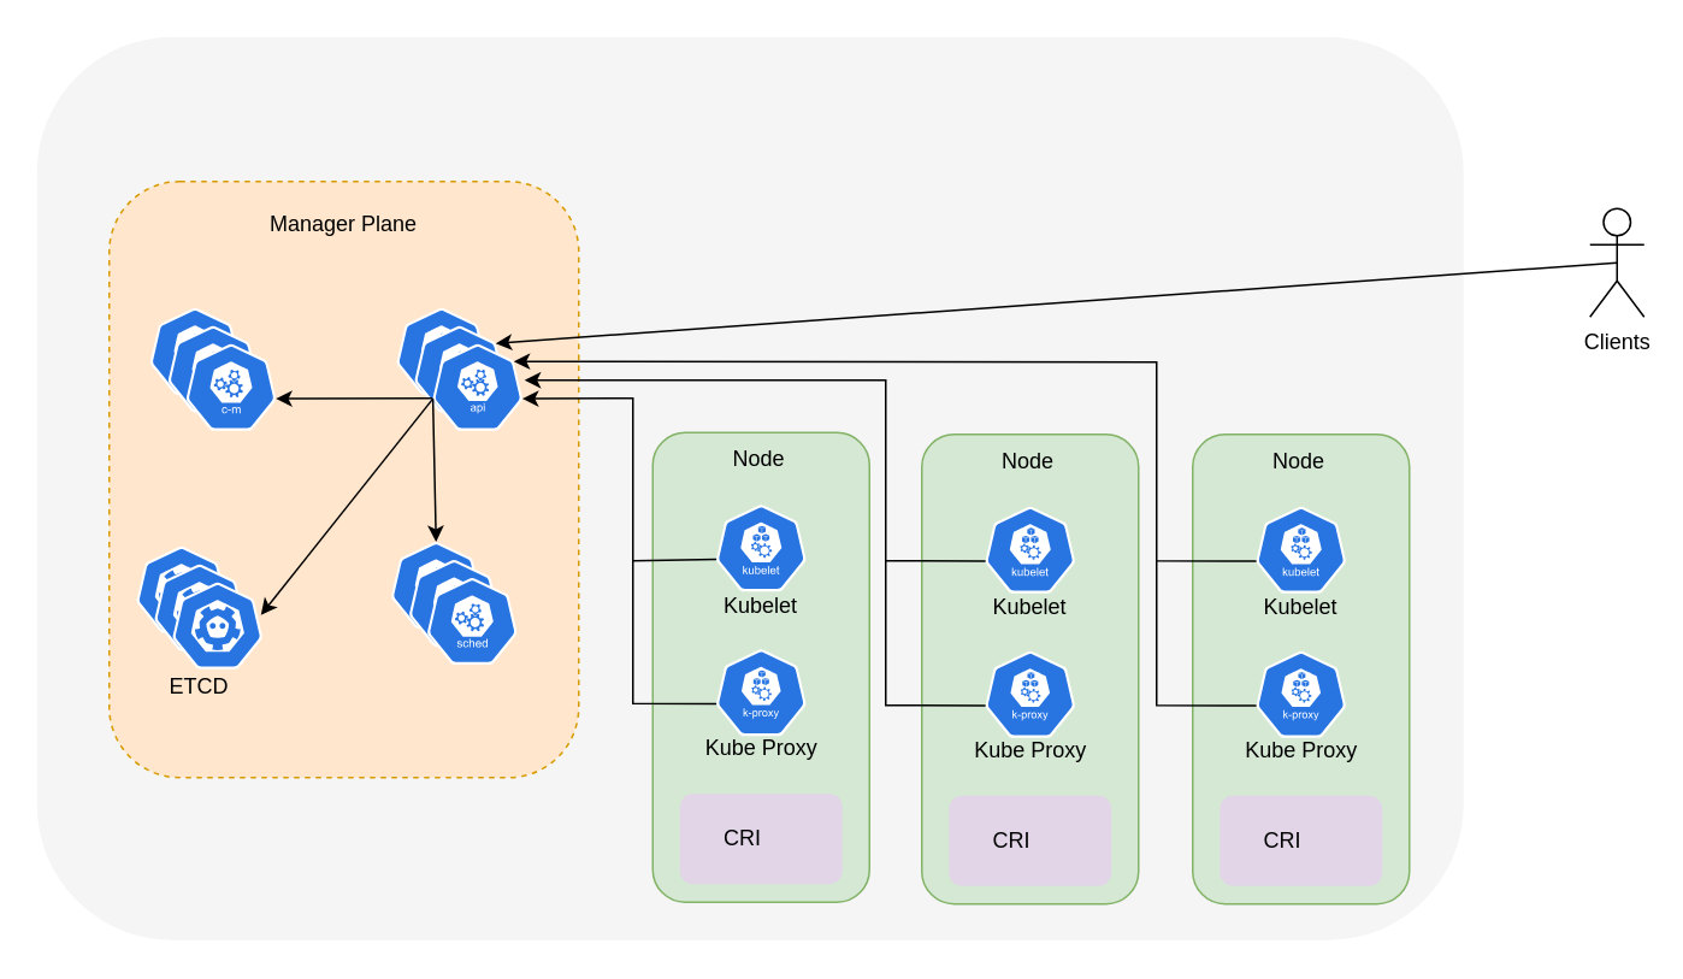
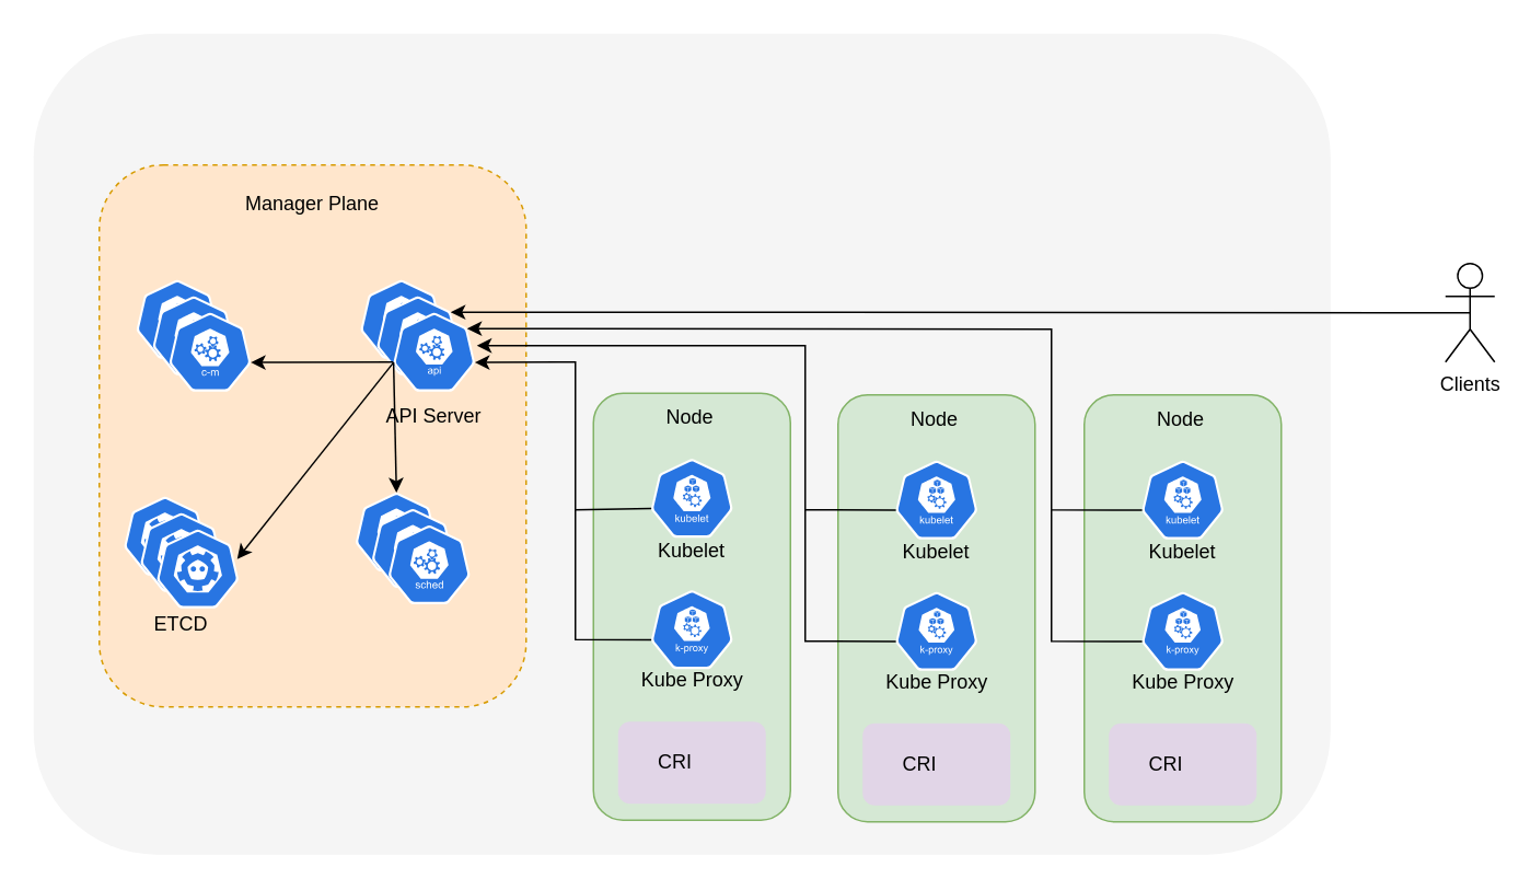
- <mxCell id="61" value="Clients" style="shape=umlActor;verticalLabelPosition=bottom;verticalAlign=top;html=1;outlineConnect=0;rounded=1;" parent="1" vertex="1"><mxGeometry x="880" y="115" width="30" height="60" as="geometry" /></mxCell>
+ <mxCell id="61" value="Clients" style="shape=umlActor;verticalLabelPosition=bottom;verticalAlign=top;html=1;outlineConnect=0;rounded=1;" parent="1" vertex="1"><mxGeometry x="880" y="160" width="30" height="60" as="geometry" /></mxCell>
+ <mxCell id="10" value="API Server" style="text;html=1;strokeColor=none;fillColor=none;align=center;verticalAlign=middle;whiteSpace=wrap;rounded=0;dashed=1;" parent="5" vertex="1"><mxGeometry x="10" y="68" width="70" height="30" as="geometry" /></mxCell>
